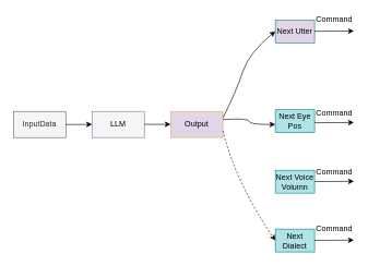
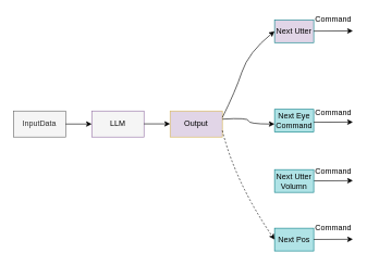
- <mxCell id="9" value="Next Eye Pos" style="rounded=0;whiteSpace=wrap;html=1;fillColor=#b0e3e6;strokeColor=#0e8088;" vertex="1" parent="1"><mxGeometry x="420" y="167.5" width="60" height="35" as="geometry" /></mxCell>
+ <mxCell id="9" value="Next Eye Command" style="rounded=0;whiteSpace=wrap;html=1;fillColor=#b0e3e6;strokeColor=#0e8088;" vertex="1" parent="1"><mxGeometry x="420" y="167.5" width="60" height="35" as="geometry" /></mxCell>
- <mxCell id="10" value="Next Voice Volumn" style="rounded=0;whiteSpace=wrap;html=1;fillColor=#b0e3e6;strokeColor=#0e8088;" vertex="1" parent="1"><mxGeometry x="420" y="260" width="60" height="35" as="geometry" /></mxCell>
+ <mxCell id="10" value="Next Utter Volumn" style="rounded=0;whiteSpace=wrap;html=1;fillColor=#b0e3e6;strokeColor=#0e8088;" vertex="1" parent="1"><mxGeometry x="420" y="260" width="60" height="35" as="geometry" /></mxCell>
- <mxCell id="11" value="Next Dialect" style="rounded=0;whiteSpace=wrap;html=1;fillColor=#b0e3e6;strokeColor=#0e8088;" vertex="1" parent="1"><mxGeometry x="420" y="350" width="60" height="35" as="geometry" /></mxCell>
+ <mxCell id="11" value="Next Pos" style="rounded=0;whiteSpace=wrap;html=1;fillColor=#b0e3e6;strokeColor=#0e8088;" vertex="1" parent="1"><mxGeometry x="420" y="350" width="60" height="35" as="geometry" /></mxCell>
